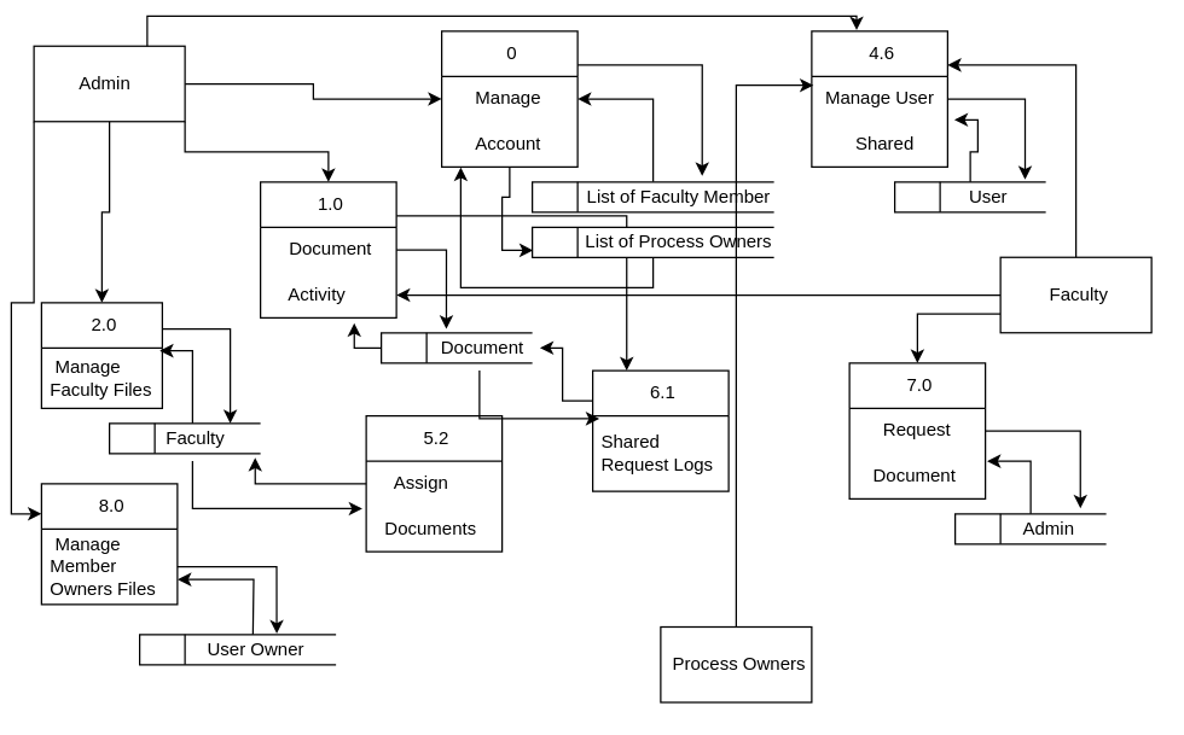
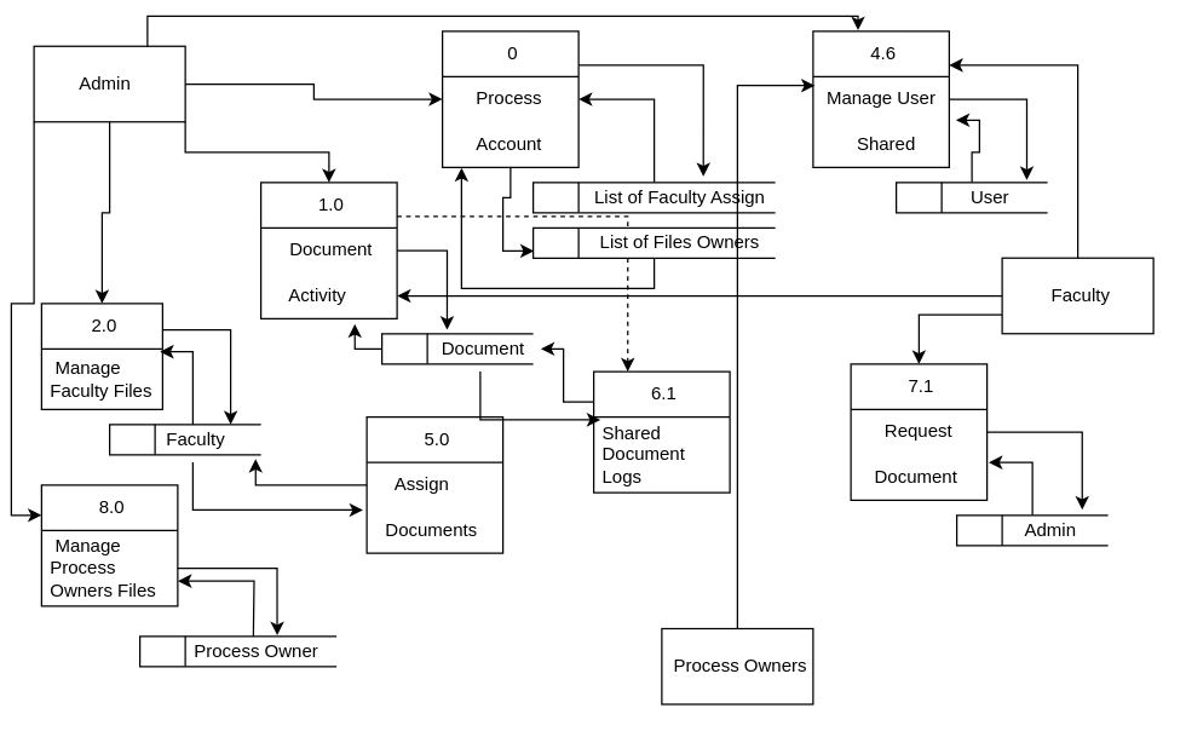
- <mxCell id="23" value="&amp;nbsp; &amp;nbsp; &amp;nbsp;Manage" style="text;strokeColor=none;fillColor=none;align=left;verticalAlign=middle;spacingLeft=4;spacingRight=4;overflow=hidden;points=[[0,0.5],[1,0.5]];portConstraint=eastwest;rotatable=0;whiteSpace=wrap;html=1;" vertex="1" parent="22"><mxGeometry y="30" width="90" height="30" as="geometry" /></mxCell>
+ <mxCell id="23" value="&amp;nbsp; &amp;nbsp; &amp;nbsp;Process" style="text;strokeColor=none;fillColor=none;align=left;verticalAlign=middle;spacingLeft=4;spacingRight=4;overflow=hidden;points=[[0,0.5],[1,0.5]];portConstraint=eastwest;rotatable=0;whiteSpace=wrap;html=1;" vertex="1" parent="22"><mxGeometry y="30" width="90" height="30" as="geometry" /></mxCell>
- <mxCell id="36" value="&amp;nbsp;List of Faculty Member" style="text;html=1;align=center;verticalAlign=middle;resizable=0;points=[];autosize=1;strokeColor=none;fillColor=none;" vertex="1" parent="1"><mxGeometry x="370" y="115" width="150" height="30" as="geometry" /></mxCell>
+ <mxCell id="36" value="&amp;nbsp;List of Faculty Assign" style="text;html=1;align=center;verticalAlign=middle;resizable=0;points=[];autosize=1;strokeColor=none;fillColor=none;" vertex="1" parent="1"><mxGeometry x="370" y="115" width="150" height="30" as="geometry" /></mxCell>
- <mxCell id="10" style="edgeStyle=orthogonalEdgeStyle;rounded=0;orthogonalLoop=1;jettySize=auto;html=1;exitX=1;exitY=0.25;exitDx=0;exitDy=0;entryX=0.25;entryY=0;entryDx=0;entryDy=0;" edge="1" parent="1" source="11" target="26"><mxGeometry relative="1" as="geometry" /></mxCell>
+ <mxCell id="10" style="edgeStyle=orthogonalEdgeStyle;rounded=0;orthogonalLoop=1;jettySize=auto;html=1;exitX=1;exitY=0.25;exitDx=0;exitDy=0;entryX=0.25;entryY=0;entryDx=0;entryDy=0;dashed=1;" edge="1" parent="1" source="11" target="26"><mxGeometry relative="1" as="geometry" /></mxCell>
- <mxCell id="37" value="&amp;nbsp;List of Process Owners" style="text;html=1;align=center;verticalAlign=middle;resizable=0;points=[];autosize=1;strokeColor=none;fillColor=none;" vertex="1" parent="1"><mxGeometry x="370" y="145" width="150" height="30" as="geometry" /></mxCell>
+ <mxCell id="37" value="&amp;nbsp;List of Files Owners" style="text;html=1;align=center;verticalAlign=middle;resizable=0;points=[];autosize=1;strokeColor=none;fillColor=none;" vertex="1" parent="1"><mxGeometry x="370" y="145" width="150" height="30" as="geometry" /></mxCell>
- <mxCell id="7" value="&amp;nbsp;7.0" style="swimlane;fontStyle=0;childLayout=stackLayout;horizontal=1;startSize=30;horizontalStack=0;resizeParent=1;resizeParentMax=0;resizeLast=0;collapsible=1;marginBottom=0;whiteSpace=wrap;html=1;" vertex="1" parent="1"><mxGeometry x="560" y="240" width="90" height="90" as="geometry" /></mxCell>
+ <mxCell id="7" value="&amp;nbsp;7.1" style="swimlane;fontStyle=0;childLayout=stackLayout;horizontal=1;startSize=30;horizontalStack=0;resizeParent=1;resizeParentMax=0;resizeLast=0;collapsible=1;marginBottom=0;whiteSpace=wrap;html=1;" vertex="1" parent="1"><mxGeometry x="560" y="240" width="90" height="90" as="geometry" /></mxCell>
- <mxCell id="16" value="&amp;nbsp;5.2" style="swimlane;fontStyle=0;childLayout=stackLayout;horizontal=1;startSize=30;horizontalStack=0;resizeParent=1;resizeParentMax=0;resizeLast=0;collapsible=1;marginBottom=0;whiteSpace=wrap;html=1;" vertex="1" parent="1"><mxGeometry x="240" y="275" width="90" height="90" as="geometry" /></mxCell>
+ <mxCell id="16" value="&amp;nbsp;5.0" style="swimlane;fontStyle=0;childLayout=stackLayout;horizontal=1;startSize=30;horizontalStack=0;resizeParent=1;resizeParentMax=0;resizeLast=0;collapsible=1;marginBottom=0;whiteSpace=wrap;html=1;" vertex="1" parent="1"><mxGeometry x="240" y="275" width="90" height="90" as="geometry" /></mxCell>
- <mxCell id="27" value="Shared Request Logs" style="text;strokeColor=none;fillColor=none;align=left;verticalAlign=middle;spacingLeft=4;spacingRight=4;overflow=hidden;points=[[0,0.5],[1,0.5]];portConstraint=eastwest;rotatable=0;whiteSpace=wrap;html=1;" vertex="1" parent="26"><mxGeometry y="30" width="90" height="50" as="geometry" /></mxCell>
+ <mxCell id="27" value="Shared Document Logs" style="text;strokeColor=none;fillColor=none;align=left;verticalAlign=middle;spacingLeft=4;spacingRight=4;overflow=hidden;points=[[0,0.5],[1,0.5]];portConstraint=eastwest;rotatable=0;whiteSpace=wrap;html=1;" vertex="1" parent="26"><mxGeometry y="30" width="90" height="50" as="geometry" /></mxCell>
- <mxCell id="29" value="&amp;nbsp;Manage Member Owners Files" style="text;strokeColor=none;fillColor=none;align=left;verticalAlign=middle;spacingLeft=4;spacingRight=4;overflow=hidden;points=[[0,0.5],[1,0.5]];portConstraint=eastwest;rotatable=0;whiteSpace=wrap;html=1;" vertex="1" parent="28"><mxGeometry y="30" width="90" height="50" as="geometry" /></mxCell>
+ <mxCell id="29" value="&amp;nbsp;Manage Process Owners Files" style="text;strokeColor=none;fillColor=none;align=left;verticalAlign=middle;spacingLeft=4;spacingRight=4;overflow=hidden;points=[[0,0.5],[1,0.5]];portConstraint=eastwest;rotatable=0;whiteSpace=wrap;html=1;" vertex="1" parent="28"><mxGeometry y="30" width="90" height="50" as="geometry" /></mxCell>
- <mxCell id="46" value="&amp;nbsp;User Owner" style="text;html=1;align=center;verticalAlign=middle;resizable=0;points=[];autosize=1;strokeColor=none;fillColor=none;" vertex="1" parent="1"><mxGeometry x="110" y="415" width="110" height="30" as="geometry" /></mxCell>
+ <mxCell id="46" value="&amp;nbsp;Process Owner" style="text;html=1;align=center;verticalAlign=middle;resizable=0;points=[];autosize=1;strokeColor=none;fillColor=none;" vertex="1" parent="1"><mxGeometry x="110" y="415" width="110" height="30" as="geometry" /></mxCell>
